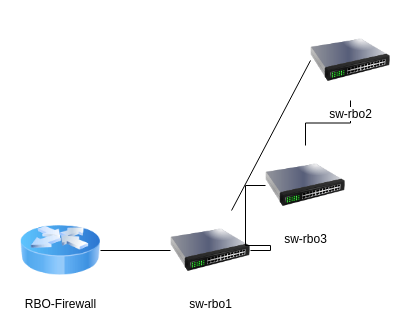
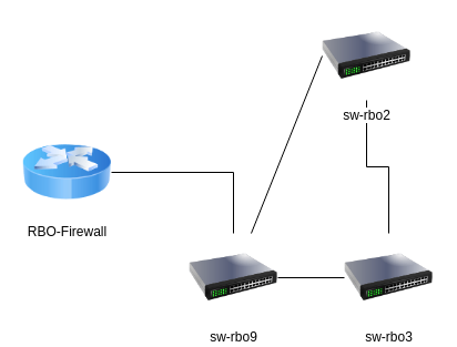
- <mxCell id="7" value="sw-rbo2" style="image;html=1;image=img/lib/clip_art/networking/Switch_128x128.png" vertex="1" parent="1"><mxGeometry x="310" y="20" width="80" height="80" as="geometry" /></mxCell>
+ <mxCell id="7" value="sw-rbo2" style="image;html=1;image=img/lib/clip_art/networking/Switch_128x128.png" vertex="1" parent="1"><mxGeometry x="290" y="10" width="80" height="80" as="geometry" /></mxCell>
- <mxCell id="9" value="sw-rbo3" style="image;html=1;image=img/lib/clip_art/networking/Switch_128x128.png" vertex="1" parent="1"><mxGeometry x="265" y="145" width="80" height="80" as="geometry" /></mxCell>
+ <mxCell id="9" value="sw-rbo3" style="image;html=1;image=img/lib/clip_art/networking/Switch_128x128.png" vertex="1" parent="1"><mxGeometry x="310" y="210" width="80" height="80" as="geometry" /></mxCell>
- <mxCell id="3" value="RBO-Firewall" style="image;html=1;image=img/lib/clip_art/networking/Router_Icon_128x128.png" vertex="1" parent="1"><mxGeometry x="20" y="210" width="80" height="80" as="geometry" /></mxCell>
+ <mxCell id="3" value="RBO-Firewall" style="image;html=1;image=img/lib/clip_art/networking/Router_Icon_128x128.png" vertex="1" parent="1"><mxGeometry x="20" y="115" width="80" height="80" as="geometry" /></mxCell>
- <mxCell id="5" value="sw-rbo1" style="image;html=1;image=img/lib/clip_art/networking/Switch_128x128.png" vertex="1" parent="1"><mxGeometry x="170" y="210" width="80" height="80" as="geometry" /></mxCell>
+ <mxCell id="5" value="sw-rbo9" style="image;html=1;image=img/lib/clip_art/networking/Switch_128x128.png" vertex="1" parent="1"><mxGeometry x="170" y="210" width="80" height="80" as="geometry" /></mxCell>
